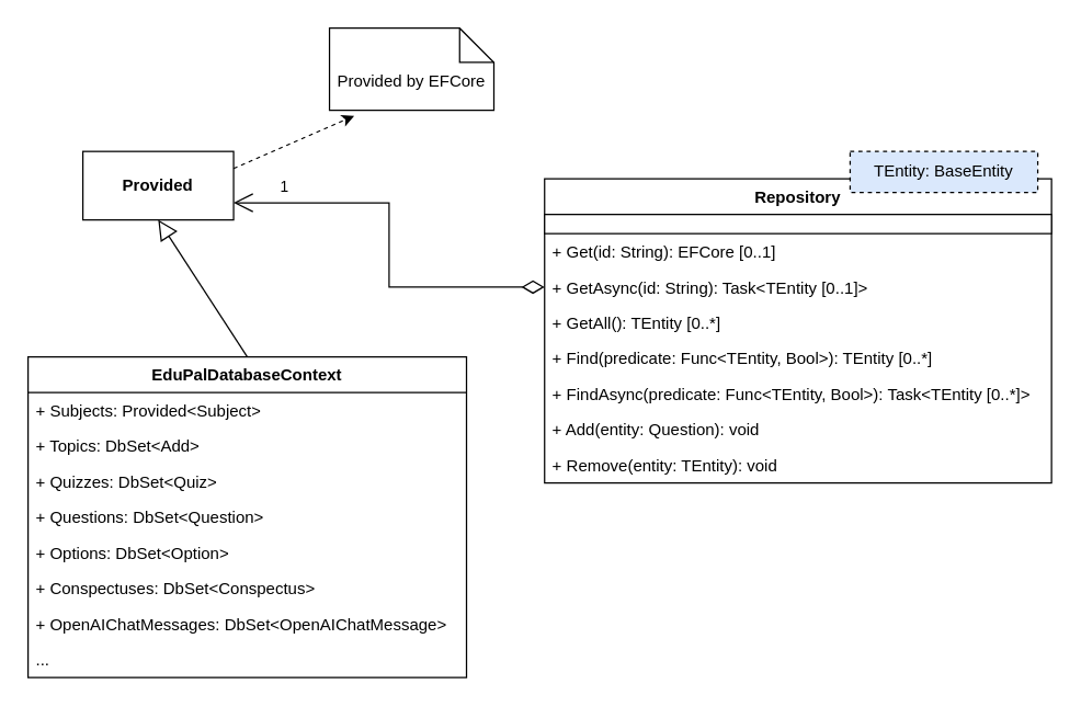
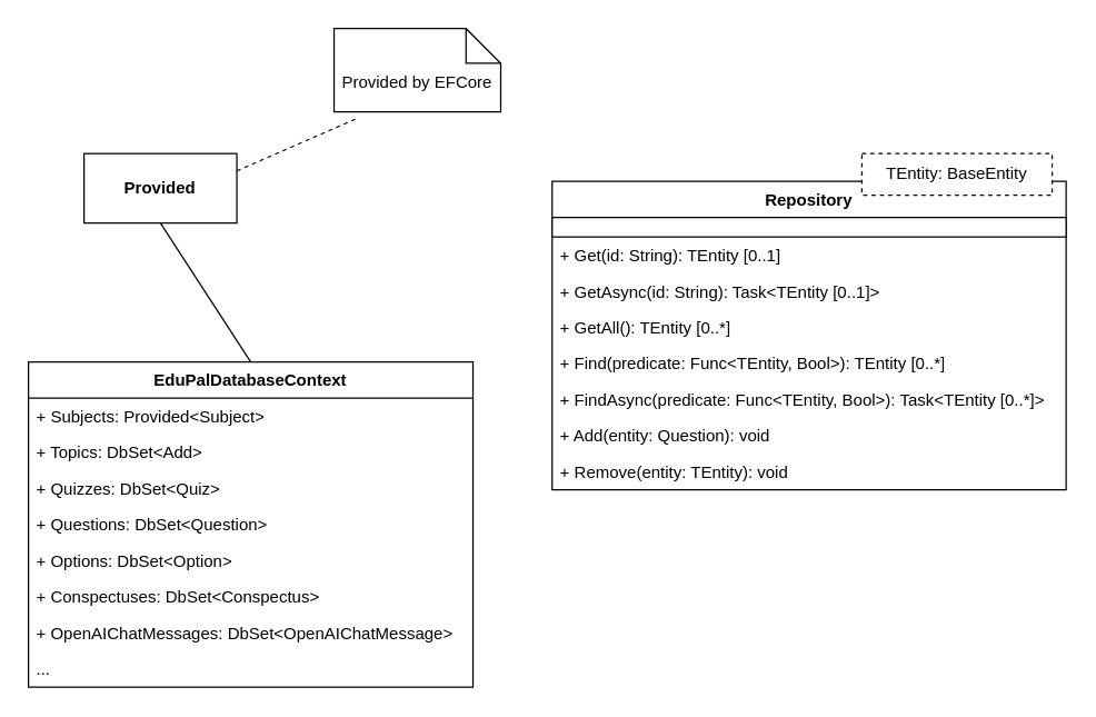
- <mxCell id="4" value="" style="endArrow=classic;dashed=1;html=1;rounded=0;exitX=1;exitY=0.25;exitDx=0;exitDy=0;entryX=0.15;entryY=1.067;entryDx=0;entryDy=0;entryPerimeter=0;" parent="1" source="2" target="3" edge="1"><mxGeometry width="50" height="50" relative="1" as="geometry"><mxPoint x="230" y="160" as="sourcePoint" /><mxPoint x="280" y="110" as="targetPoint" /></mxGeometry></mxCell>
+ <mxCell id="4" value="" style="endArrow=none;dashed=1;html=1;rounded=0;exitX=1;exitY=0.25;exitDx=0;exitDy=0;entryX=0.15;entryY=1.067;entryDx=0;entryDy=0;entryPerimeter=0;" parent="1" source="2" target="3" edge="1"><mxGeometry width="50" height="50" relative="1" as="geometry"><mxPoint x="230" y="160" as="sourcePoint" /><mxPoint x="280" y="110" as="targetPoint" /></mxGeometry></mxCell>
- <mxCell id="25" value="TEntity: BaseEntity" style="fontStyle=0;dashed=1;html=1;whiteSpace=wrap;fillColor=#dae8fc;" parent="15" vertex="1"><mxGeometry x="222.999" width="136.961" height="30" as="geometry" /></mxCell>
+ <mxCell id="25" value="TEntity: BaseEntity" style="fontStyle=0;dashed=1;html=1;whiteSpace=wrap;" parent="15" vertex="1"><mxGeometry x="222.999" width="136.961" height="30" as="geometry" /></mxCell>
- <mxCell id="26" value="" style="endArrow=open;html=1;endSize=12;startArrow=diamondThin;startSize=14;startFill=0;edgeStyle=orthogonalEdgeStyle;align=left;verticalAlign=bottom;rounded=0;entryX=1;entryY=0.75;entryDx=0;entryDy=0;exitX=0;exitY=0.5;exitDx=0;exitDy=0;" parent="1" source="19" target="2" edge="1"><mxGeometry x="-1" y="3" relative="1" as="geometry"><mxPoint x="246" y="194" as="sourcePoint" /><mxPoint x="406" y="194" as="targetPoint" /><mxPoint as="offset" /></mxGeometry></mxCell>
- <mxCell id="27" value="1" style="edgeLabel;html=1;align=center;verticalAlign=middle;resizable=0;points=[];" parent="26" vertex="1" connectable="0"><mxGeometry x="0.827" relative="1" as="geometry"><mxPoint x="12" y="-12" as="offset" /></mxGeometry></mxCell>
- <mxCell id="14" value="" style="edgeStyle=none;html=1;endSize=12;endArrow=block;endFill=0;rounded=0;entryX=0.5;entryY=1;entryDx=0;entryDy=0;exitX=0.5;exitY=0;exitDx=0;exitDy=0;" parent="1" source="5" target="2" edge="1"><mxGeometry width="160" relative="1" as="geometry"><mxPoint x="280" y="130" as="sourcePoint" /><mxPoint x="440" y="130" as="targetPoint" /></mxGeometry></mxCell>
+ <mxCell id="14" value="" style="edgeStyle=none;html=1;endSize=12;endArrow=none;endFill=0;rounded=0;entryX=0.5;entryY=1;entryDx=0;entryDy=0;exitX=0.5;exitY=0;exitDx=0;exitDy=0;" parent="1" source="5" target="2" edge="1"><mxGeometry width="160" relative="1" as="geometry"><mxPoint x="280" y="130" as="sourcePoint" /><mxPoint x="440" y="130" as="targetPoint" /></mxGeometry></mxCell>
- <mxCell id="18" value="+ Get(id: String): EFCore [0..1]" style="text;strokeColor=none;fillColor=none;align=left;verticalAlign=top;spacingLeft=4;spacingRight=4;overflow=hidden;rotatable=0;points=[[0,0.5],[1,0.5]];portConstraint=eastwest;whiteSpace=wrap;html=1;" parent="16" vertex="1"><mxGeometry y="40" width="370" height="26" as="geometry" /></mxCell>
+ <mxCell id="18" value="+ Get(id: String): TEntity [0..1]" style="text;strokeColor=none;fillColor=none;align=left;verticalAlign=top;spacingLeft=4;spacingRight=4;overflow=hidden;rotatable=0;points=[[0,0.5],[1,0.5]];portConstraint=eastwest;whiteSpace=wrap;html=1;" parent="16" vertex="1"><mxGeometry y="40" width="370" height="26" as="geometry" /></mxCell>
